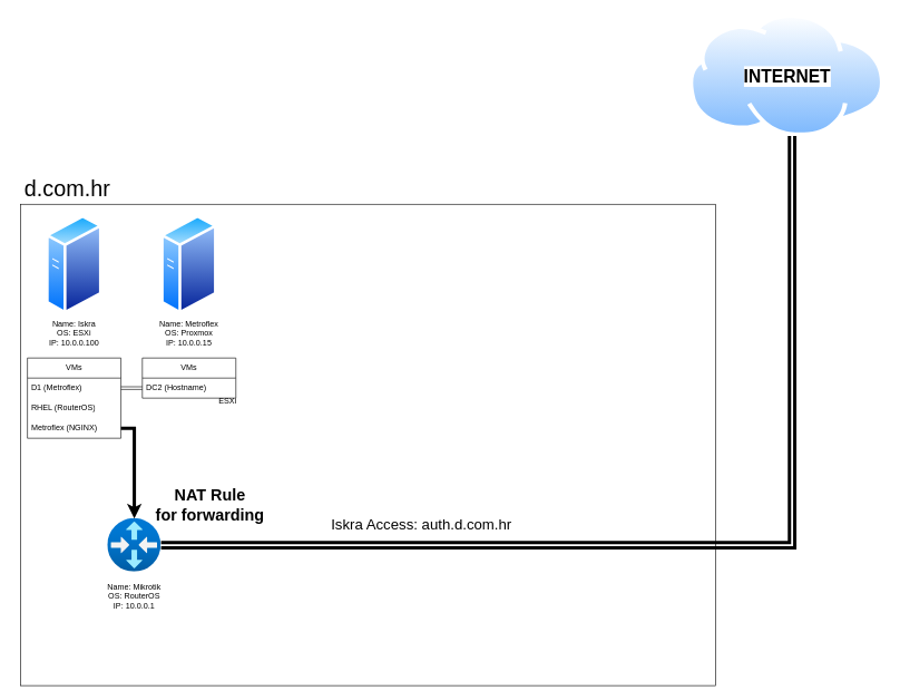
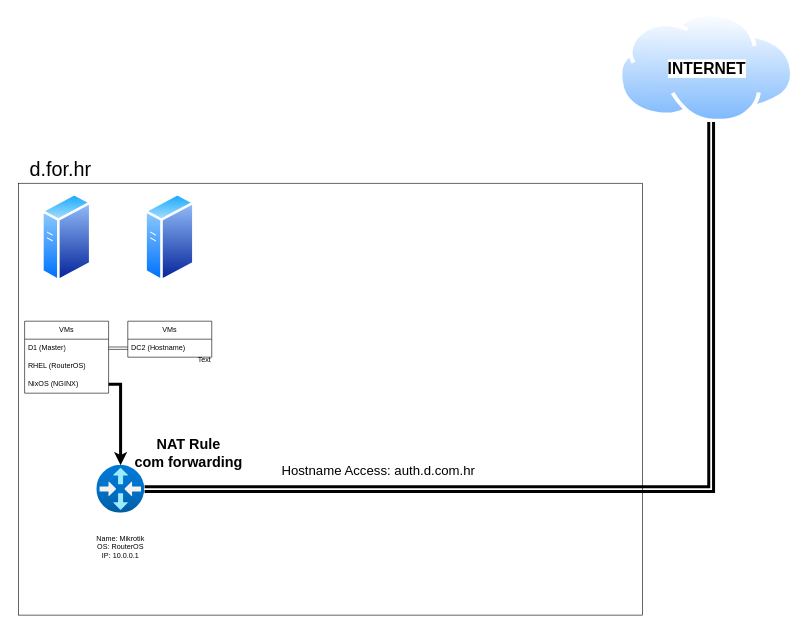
- <mxCell id="4" value="&lt;font style=&quot;font-size: 33px; line-height: 160%;&quot;&gt;d&lt;span style=&quot;background-color: initial;&quot;&gt;.com.hr&lt;/span&gt;&lt;/font&gt;" style="text;html=1;align=center;verticalAlign=middle;whiteSpace=wrap;rounded=0;" vertex="1" parent="1"><mxGeometry x="20" y="245" width="160" height="75.2" as="geometry" /></mxCell>
+ <mxCell id="4" value="&lt;font style=&quot;font-size: 33px; line-height: 160%;&quot;&gt;d&lt;span style=&quot;background-color: initial;&quot;&gt;.for.hr&lt;/span&gt;&lt;/font&gt;" style="text;html=1;align=center;verticalAlign=middle;whiteSpace=wrap;rounded=0;" vertex="1" parent="1"><mxGeometry x="20" y="245" width="160" height="75.2" as="geometry" /></mxCell>
- <mxCell id="7" value="Name: Iskra&lt;div&gt;OS: ESXi&lt;/div&gt;&lt;div&gt;IP: 10.0.0.100&lt;/div&gt;" style="text;html=1;align=center;verticalAlign=middle;whiteSpace=wrap;rounded=0;" vertex="1" parent="1"><mxGeometry x="65" y="470.2" width="90" height="54.8" as="geometry" /></mxCell>
- <mxCell id="8" value="Name: Metroflex&lt;div&gt;OS: Proxmox&lt;/div&gt;&lt;div&gt;IP: 10.0.0.15&lt;/div&gt;" style="text;html=1;align=center;verticalAlign=middle;whiteSpace=wrap;rounded=0;" vertex="1" parent="1"><mxGeometry x="229" y="470.2" width="106" height="54.8" as="geometry" /></mxCell>
- <mxCell id="12" value="D1 (Metroflex)" style="text;strokeColor=none;fillColor=none;align=left;verticalAlign=middle;spacingLeft=4;spacingRight=4;overflow=hidden;points=[[0,0.5],[1,0.5]];portConstraint=eastwest;rotatable=0;whiteSpace=wrap;html=1;" vertex="1" parent="11"><mxGeometry y="30" width="140" height="30" as="geometry" /></mxCell>
+ <mxCell id="12" value="D1 (Master)" style="text;strokeColor=none;fillColor=none;align=left;verticalAlign=middle;spacingLeft=4;spacingRight=4;overflow=hidden;points=[[0,0.5],[1,0.5]];portConstraint=eastwest;rotatable=0;whiteSpace=wrap;html=1;" vertex="1" parent="11"><mxGeometry y="30" width="140" height="30" as="geometry" /></mxCell>
- <mxCell id="20" value="ESXi" style="text;html=1;align=center;verticalAlign=middle;whiteSpace=wrap;rounded=0;" vertex="1" parent="1"><mxGeometry x="310" y="585" width="60" height="30" as="geometry" /></mxCell>
+ <mxCell id="20" value="Text" style="text;html=1;align=center;verticalAlign=middle;whiteSpace=wrap;rounded=0;" vertex="1" parent="1"><mxGeometry x="310" y="585" width="60" height="30" as="geometry" /></mxCell>
- <mxCell id="14" value="Metroflex (NGINX)" style="text;strokeColor=none;fillColor=none;align=left;verticalAlign=middle;spacingLeft=4;spacingRight=4;overflow=hidden;points=[[0,0.5],[1,0.5]];portConstraint=eastwest;rotatable=0;whiteSpace=wrap;html=1;" vertex="1" parent="11"><mxGeometry y="90" width="140" height="30" as="geometry" /></mxCell>
+ <mxCell id="14" value="NixOS (NGINX)" style="text;strokeColor=none;fillColor=none;align=left;verticalAlign=middle;spacingLeft=4;spacingRight=4;overflow=hidden;points=[[0,0.5],[1,0.5]];portConstraint=eastwest;rotatable=0;whiteSpace=wrap;html=1;" vertex="1" parent="11"><mxGeometry y="90" width="140" height="30" as="geometry" /></mxCell>
- <mxCell id="22" value="NAT Rule&lt;div&gt;for forwarding&lt;/div&gt;" style="text;strokeColor=none;fillColor=none;html=1;fontSize=24;fontStyle=1;verticalAlign=middle;align=center;" vertex="1" parent="1"><mxGeometry x="220" y="715" width="186" height="80" as="geometry" /></mxCell>
+ <mxCell id="22" value="NAT Rule&lt;div&gt;com forwarding&lt;/div&gt;" style="text;strokeColor=none;fillColor=none;html=1;fontSize=24;fontStyle=1;verticalAlign=middle;align=center;" vertex="1" parent="1"><mxGeometry x="220" y="715" width="186" height="80" as="geometry" /></mxCell>
- <mxCell id="21" value="Iskra Access: auth.d.com.hr" style="text;html=1;align=center;verticalAlign=middle;whiteSpace=wrap;rounded=0;fontSize=22;" vertex="1" parent="1"><mxGeometry x="240" y="765" width="780" height="40" as="geometry" /></mxCell>
+ <mxCell id="21" value="Hostname Access: auth.d.com.hr" style="text;html=1;align=center;verticalAlign=middle;whiteSpace=wrap;rounded=0;fontSize=22;" vertex="1" parent="1"><mxGeometry x="240" y="765" width="780" height="40" as="geometry" /></mxCell>
- <mxCell id="17" value="Name: Mikrotik&lt;div&gt;OS: RouterOS&lt;/div&gt;&lt;div&gt;IP: 10.0.0.1&lt;/div&gt;" style="text;html=1;align=center;verticalAlign=middle;whiteSpace=wrap;rounded=0;" vertex="1" parent="1"><mxGeometry x="147" y="865" width="106" height="54.8" as="geometry" /></mxCell>
+ <mxCell id="17" value="Name: Mikrotik&lt;div&gt;OS: RouterOS&lt;/div&gt;&lt;div&gt;IP: 10.0.0.1&lt;/div&gt;" style="text;html=1;align=center;verticalAlign=middle;whiteSpace=wrap;rounded=0;" vertex="1" parent="1"><mxGeometry x="147" y="885" width="106" height="54.8" as="geometry" /></mxCell>
